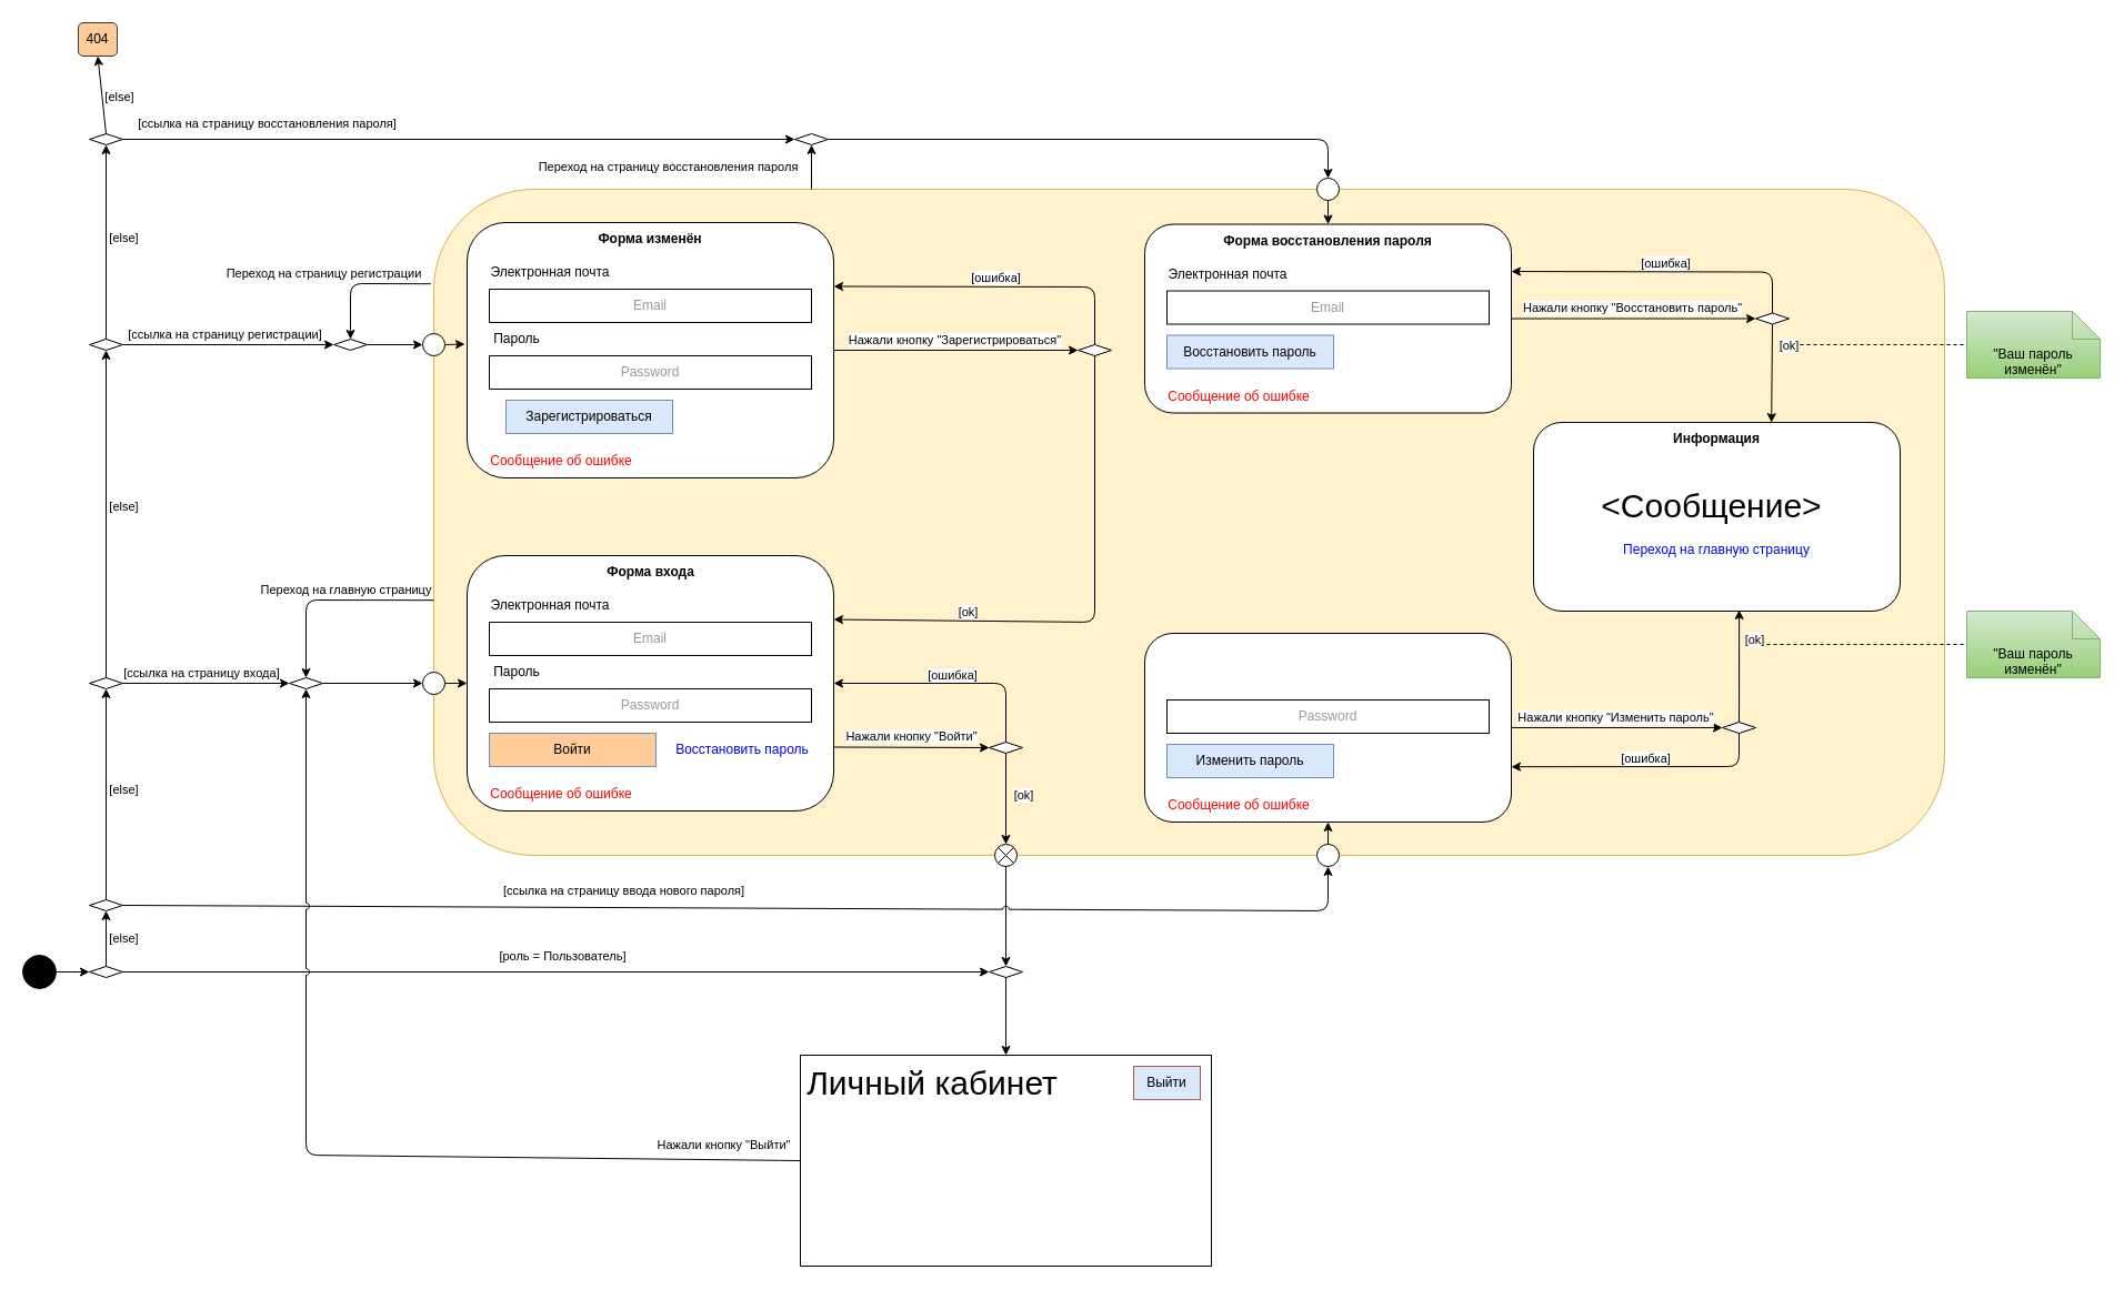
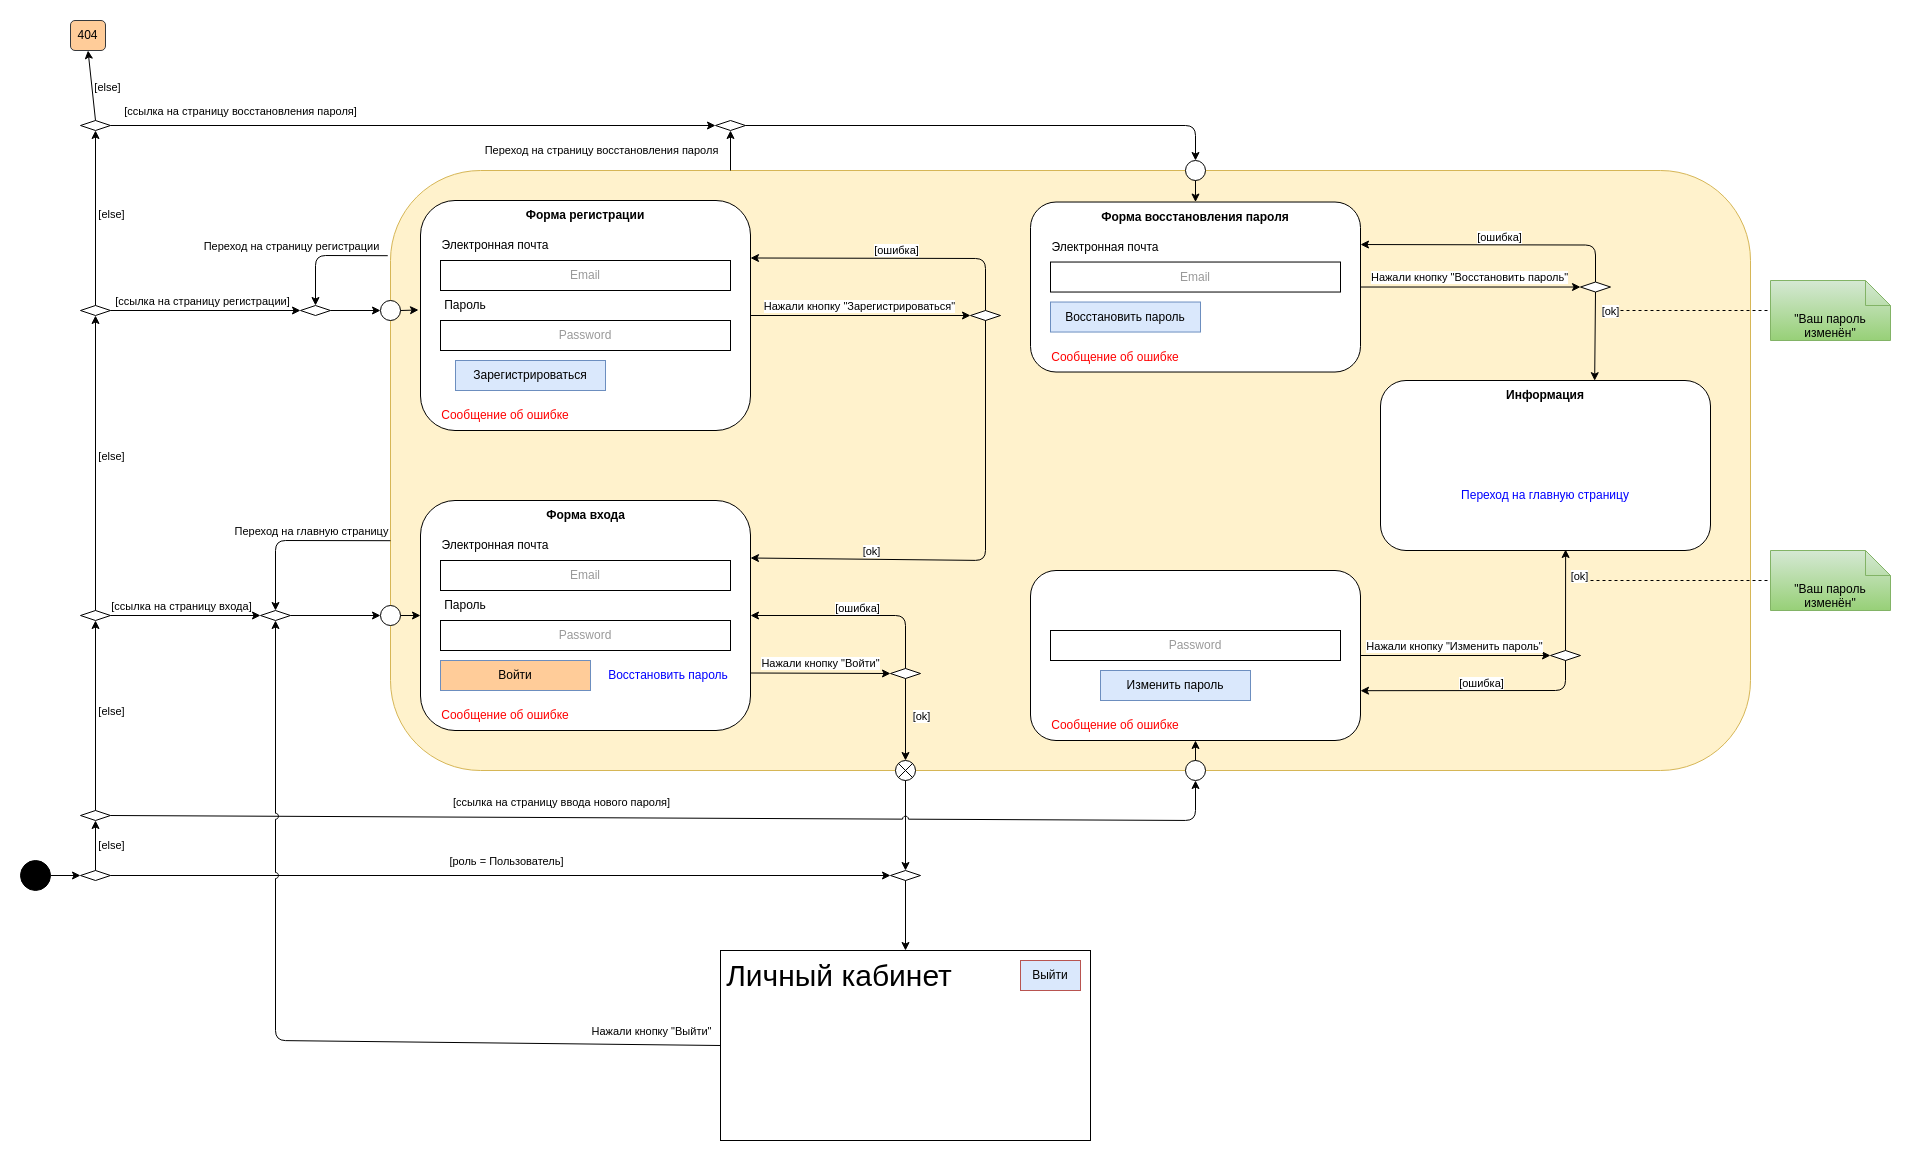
- <mxCell id="4" value="&lt;b&gt;Форма изменён&lt;/b&gt;" style="text;html=1;strokeColor=none;fillColor=none;align=center;verticalAlign=middle;whiteSpace=wrap;rounded=0;" vertex="1" parent="1"><mxGeometry x="515" y="200" width="140" height="30" as="geometry" /></mxCell>
+ <mxCell id="4" value="&lt;b&gt;Форма регистрации&lt;/b&gt;" style="text;html=1;strokeColor=none;fillColor=none;align=center;verticalAlign=middle;whiteSpace=wrap;rounded=0;" vertex="1" parent="1"><mxGeometry x="515" y="200" width="140" height="30" as="geometry" /></mxCell>
- <mxCell id="20" value="&lt;font style=&quot;font-size: 30px;&quot;&gt;&amp;lt;Сообщение&amp;gt;&lt;br&gt;&lt;/font&gt;" style="text;html=1;strokeColor=none;fillColor=none;align=center;verticalAlign=middle;whiteSpace=wrap;rounded=0;" vertex="1" parent="1"><mxGeometry x="1428" y="440" width="225" height="30" as="geometry" /></mxCell>
- <mxCell id="23" value="Изменить пароль" style="rounded=0;whiteSpace=wrap;html=1;fillColor=#dae8fc;strokeColor=#6c8ebf;" vertex="1" parent="1"><mxGeometry x="1050" y="670" width="150" height="30" as="geometry" /></mxCell>
+ <mxCell id="23" value="Изменить пароль" style="rounded=0;whiteSpace=wrap;html=1;fillColor=#dae8fc;strokeColor=#6c8ebf;" vertex="1" parent="1"><mxGeometry x="1100" y="670" width="150" height="30" as="geometry" /></mxCell>
